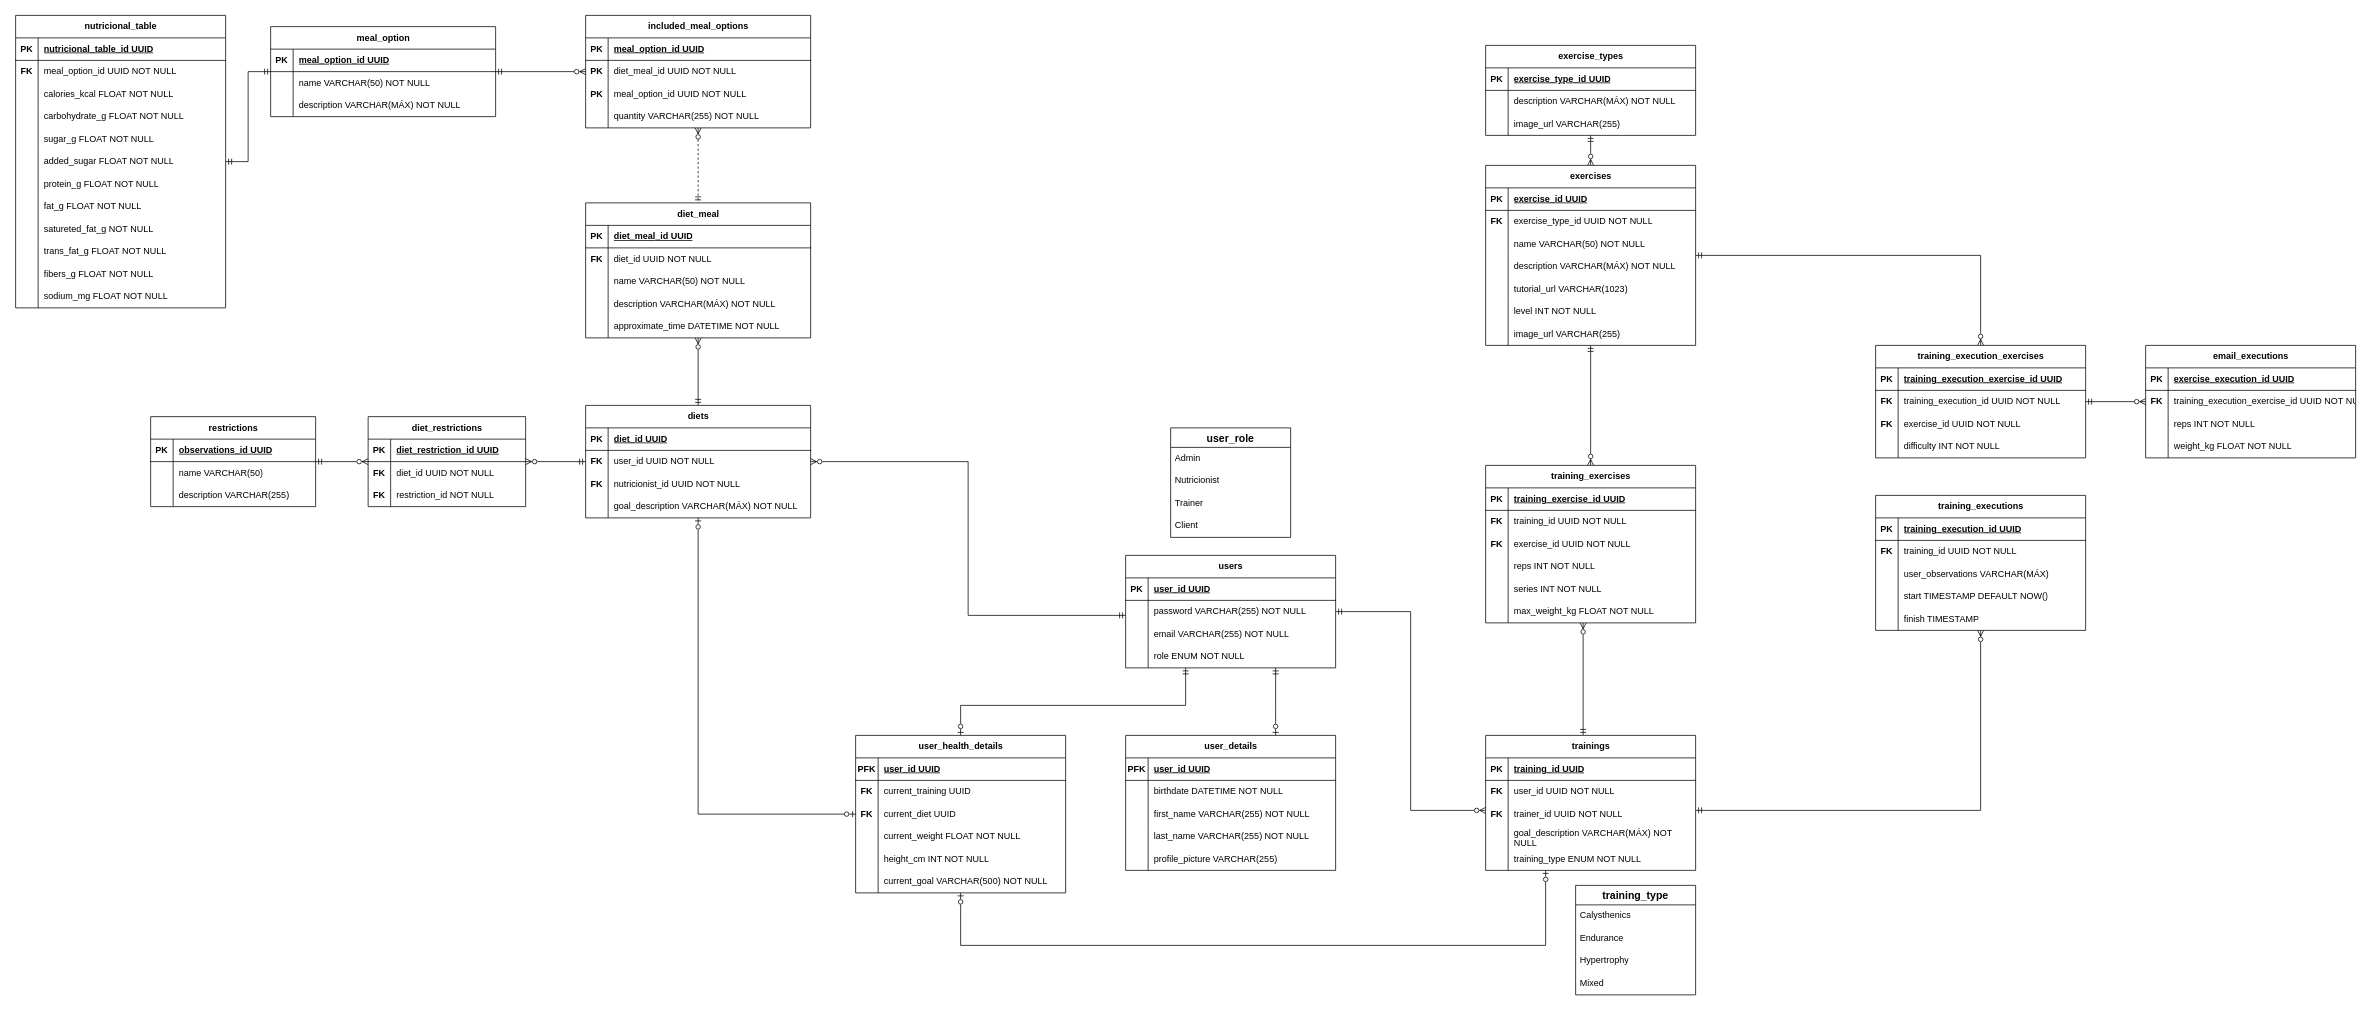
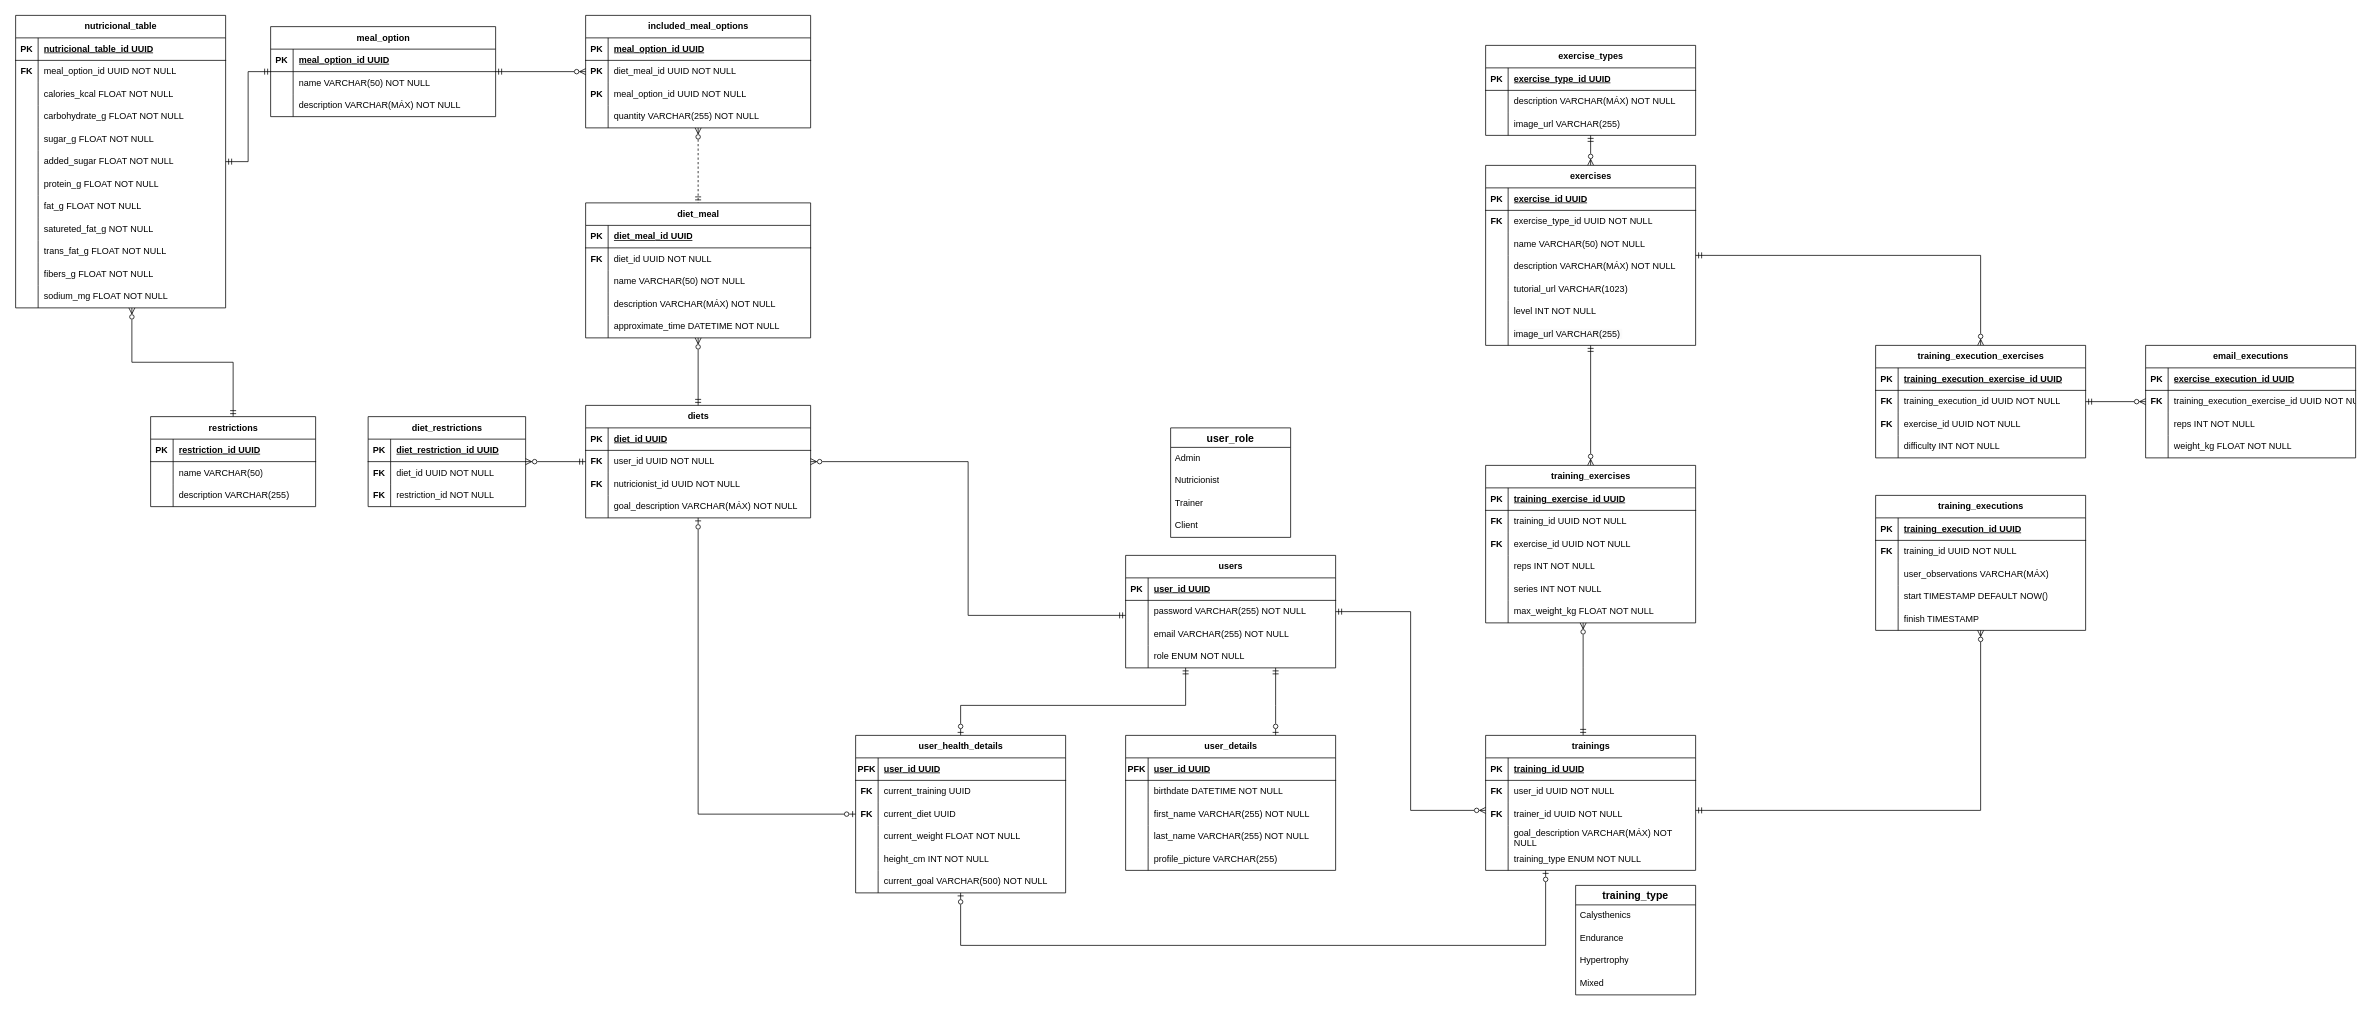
- <mxCell id="198" value="&lt;span style=&quot;text-align: center; text-wrap: nowrap;&quot;&gt;observations&lt;/span&gt;_id UUID" style="shape=partialRectangle;connectable=0;fillColor=none;top=0;left=0;bottom=0;right=0;align=left;spacingLeft=6;fontStyle=5;overflow=hidden;whiteSpace=wrap;html=1;" vertex="1" parent="196"><mxGeometry x="30" width="190" height="30" as="geometry"><mxRectangle width="190" height="30" as="alternateBounds" /></mxGeometry></mxCell>
+ <mxCell id="198" value="&lt;span style=&quot;text-align: center; text-wrap: nowrap;&quot;&gt;restriction&lt;/span&gt;_id UUID" style="shape=partialRectangle;connectable=0;fillColor=none;top=0;left=0;bottom=0;right=0;align=left;spacingLeft=6;fontStyle=5;overflow=hidden;whiteSpace=wrap;html=1;" vertex="1" parent="196"><mxGeometry x="30" width="190" height="30" as="geometry"><mxRectangle width="190" height="30" as="alternateBounds" /></mxGeometry></mxCell>
- <mxCell id="194" style="edgeStyle=orthogonalEdgeStyle;rounded=0;orthogonalLoop=1;jettySize=auto;html=1;endArrow=ERzeroToMany;endFill=0;startArrow=ERmandOne;startFill=0;" edge="1" parent="1" source="195" target="205"><mxGeometry relative="1" as="geometry" /></mxCell>
+ <mxCell id="194" style="edgeStyle=orthogonalEdgeStyle;rounded=0;orthogonalLoop=1;jettySize=auto;html=1;endArrow=ERzeroToMany;endFill=0;startArrow=ERmandOne;startFill=0;" edge="1" parent="1" source="195" target="264"><mxGeometry relative="1" as="geometry" /></mxCell>
